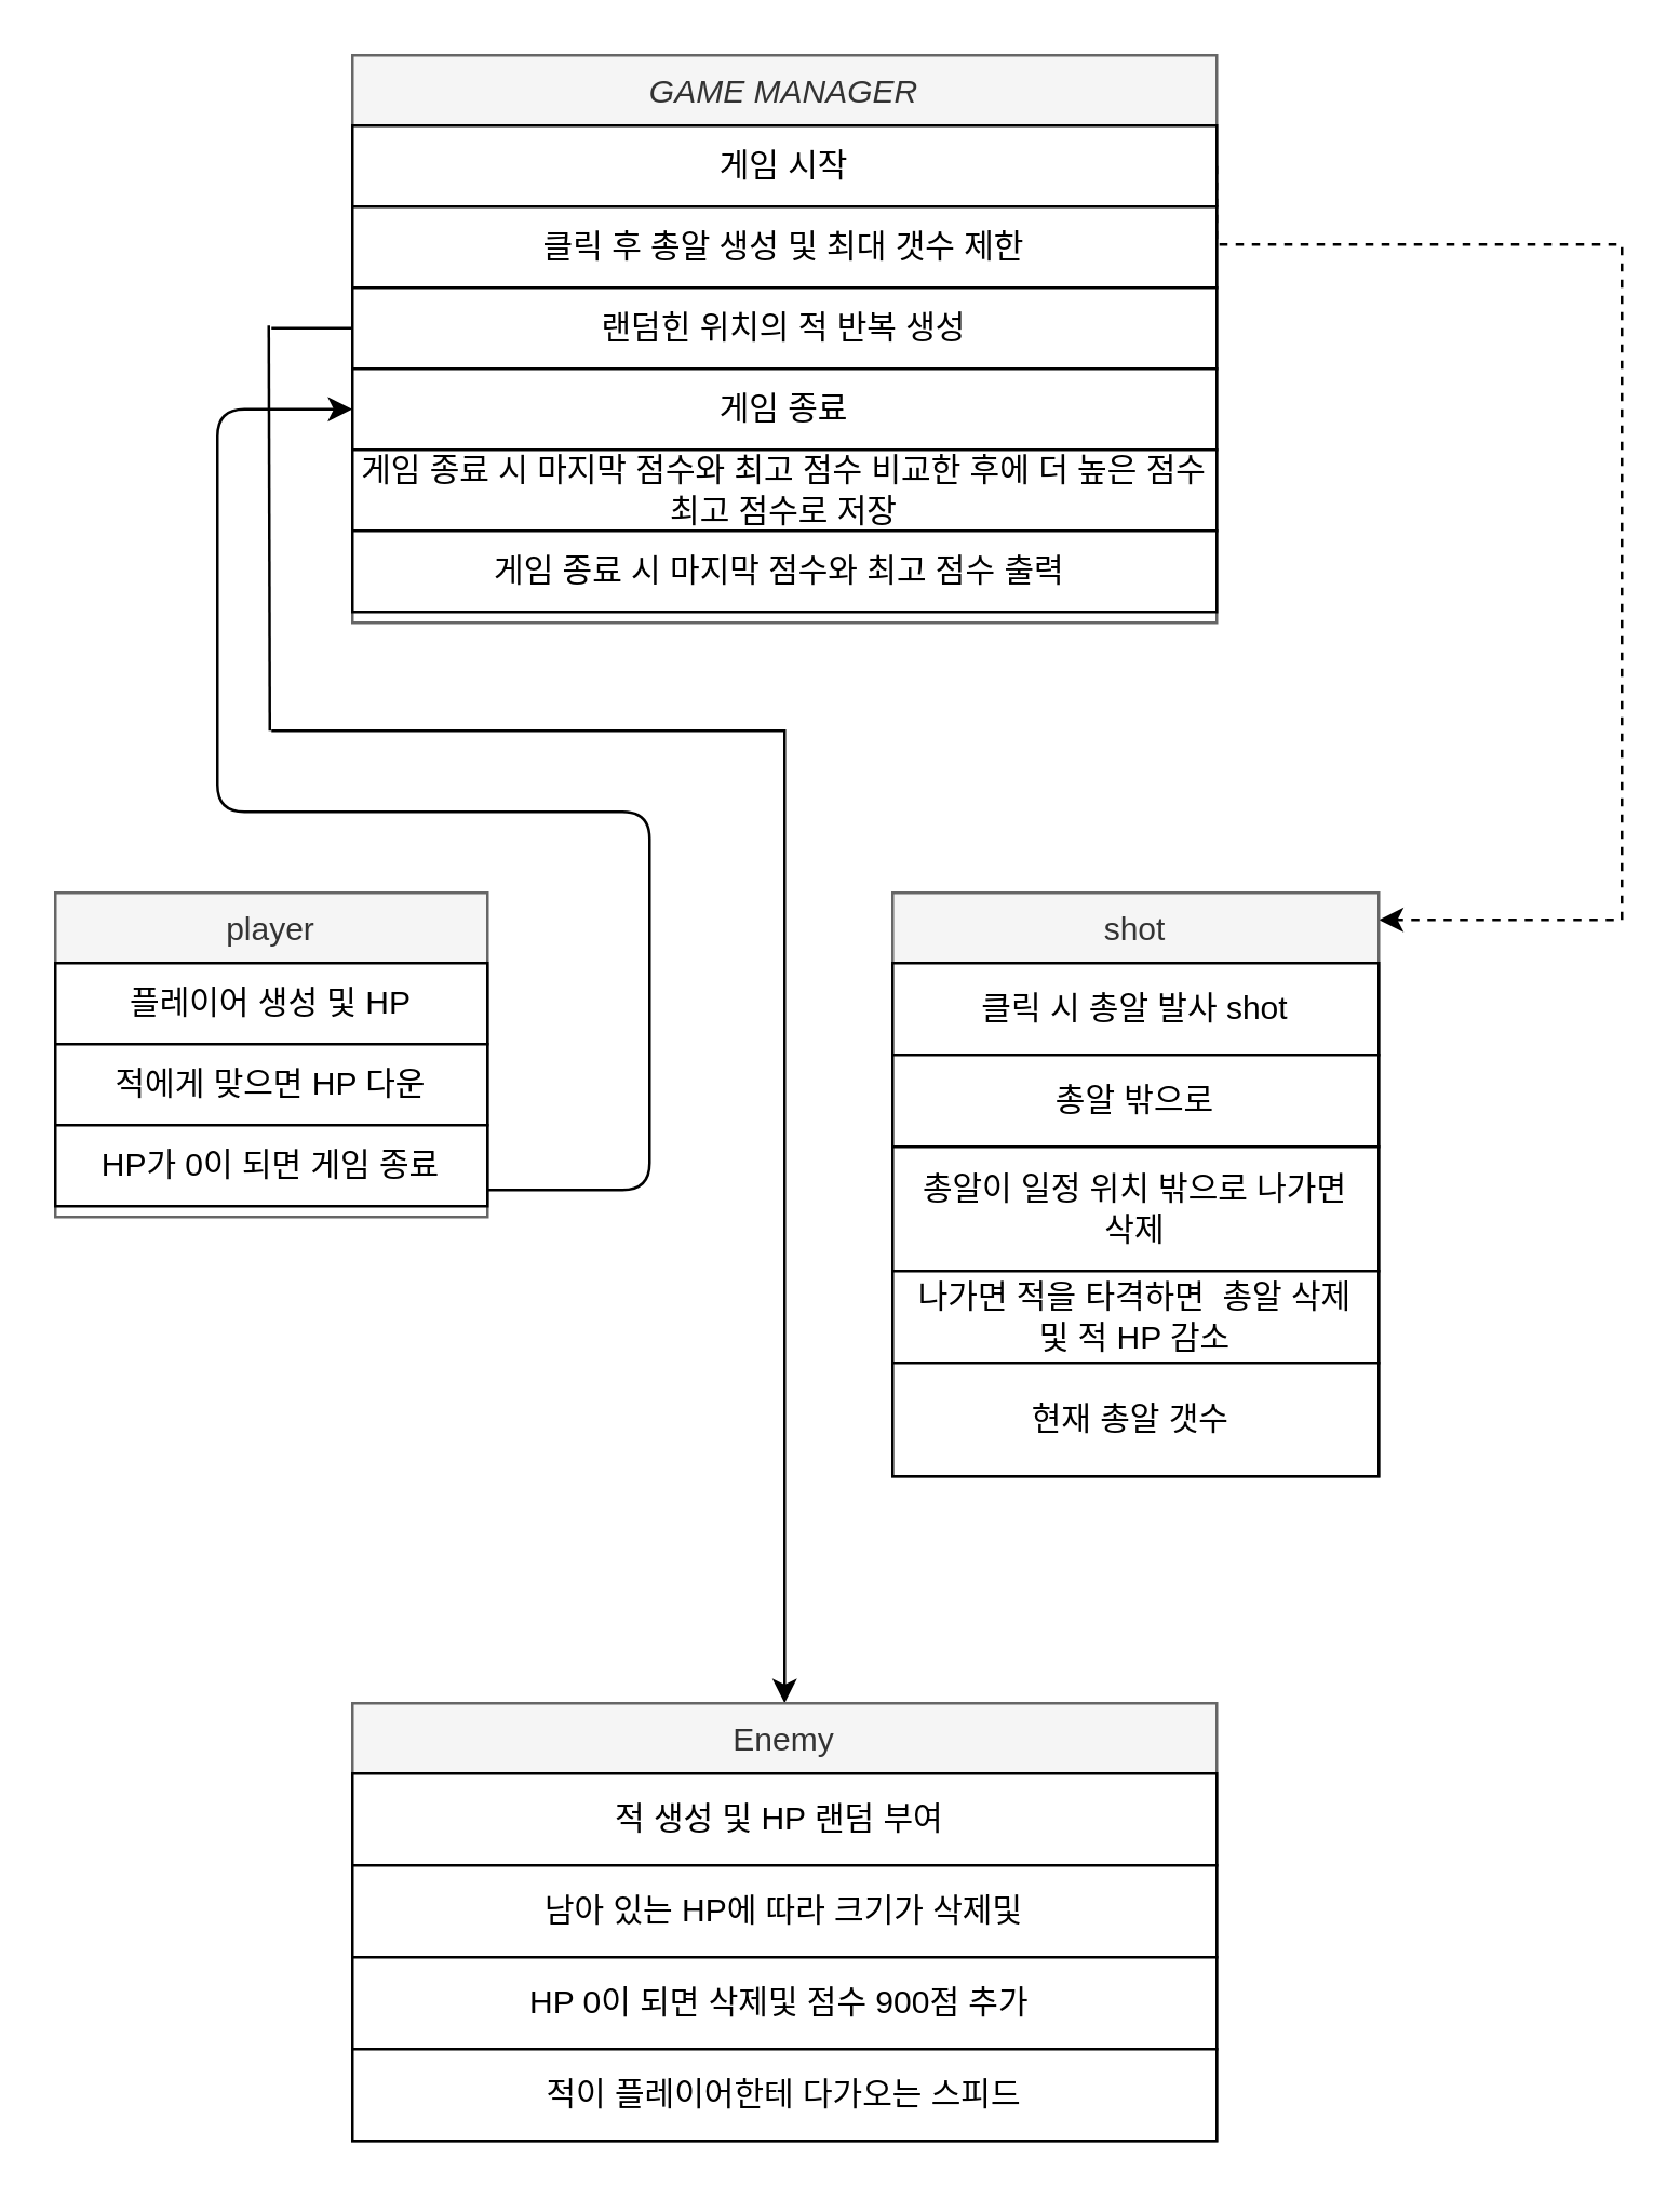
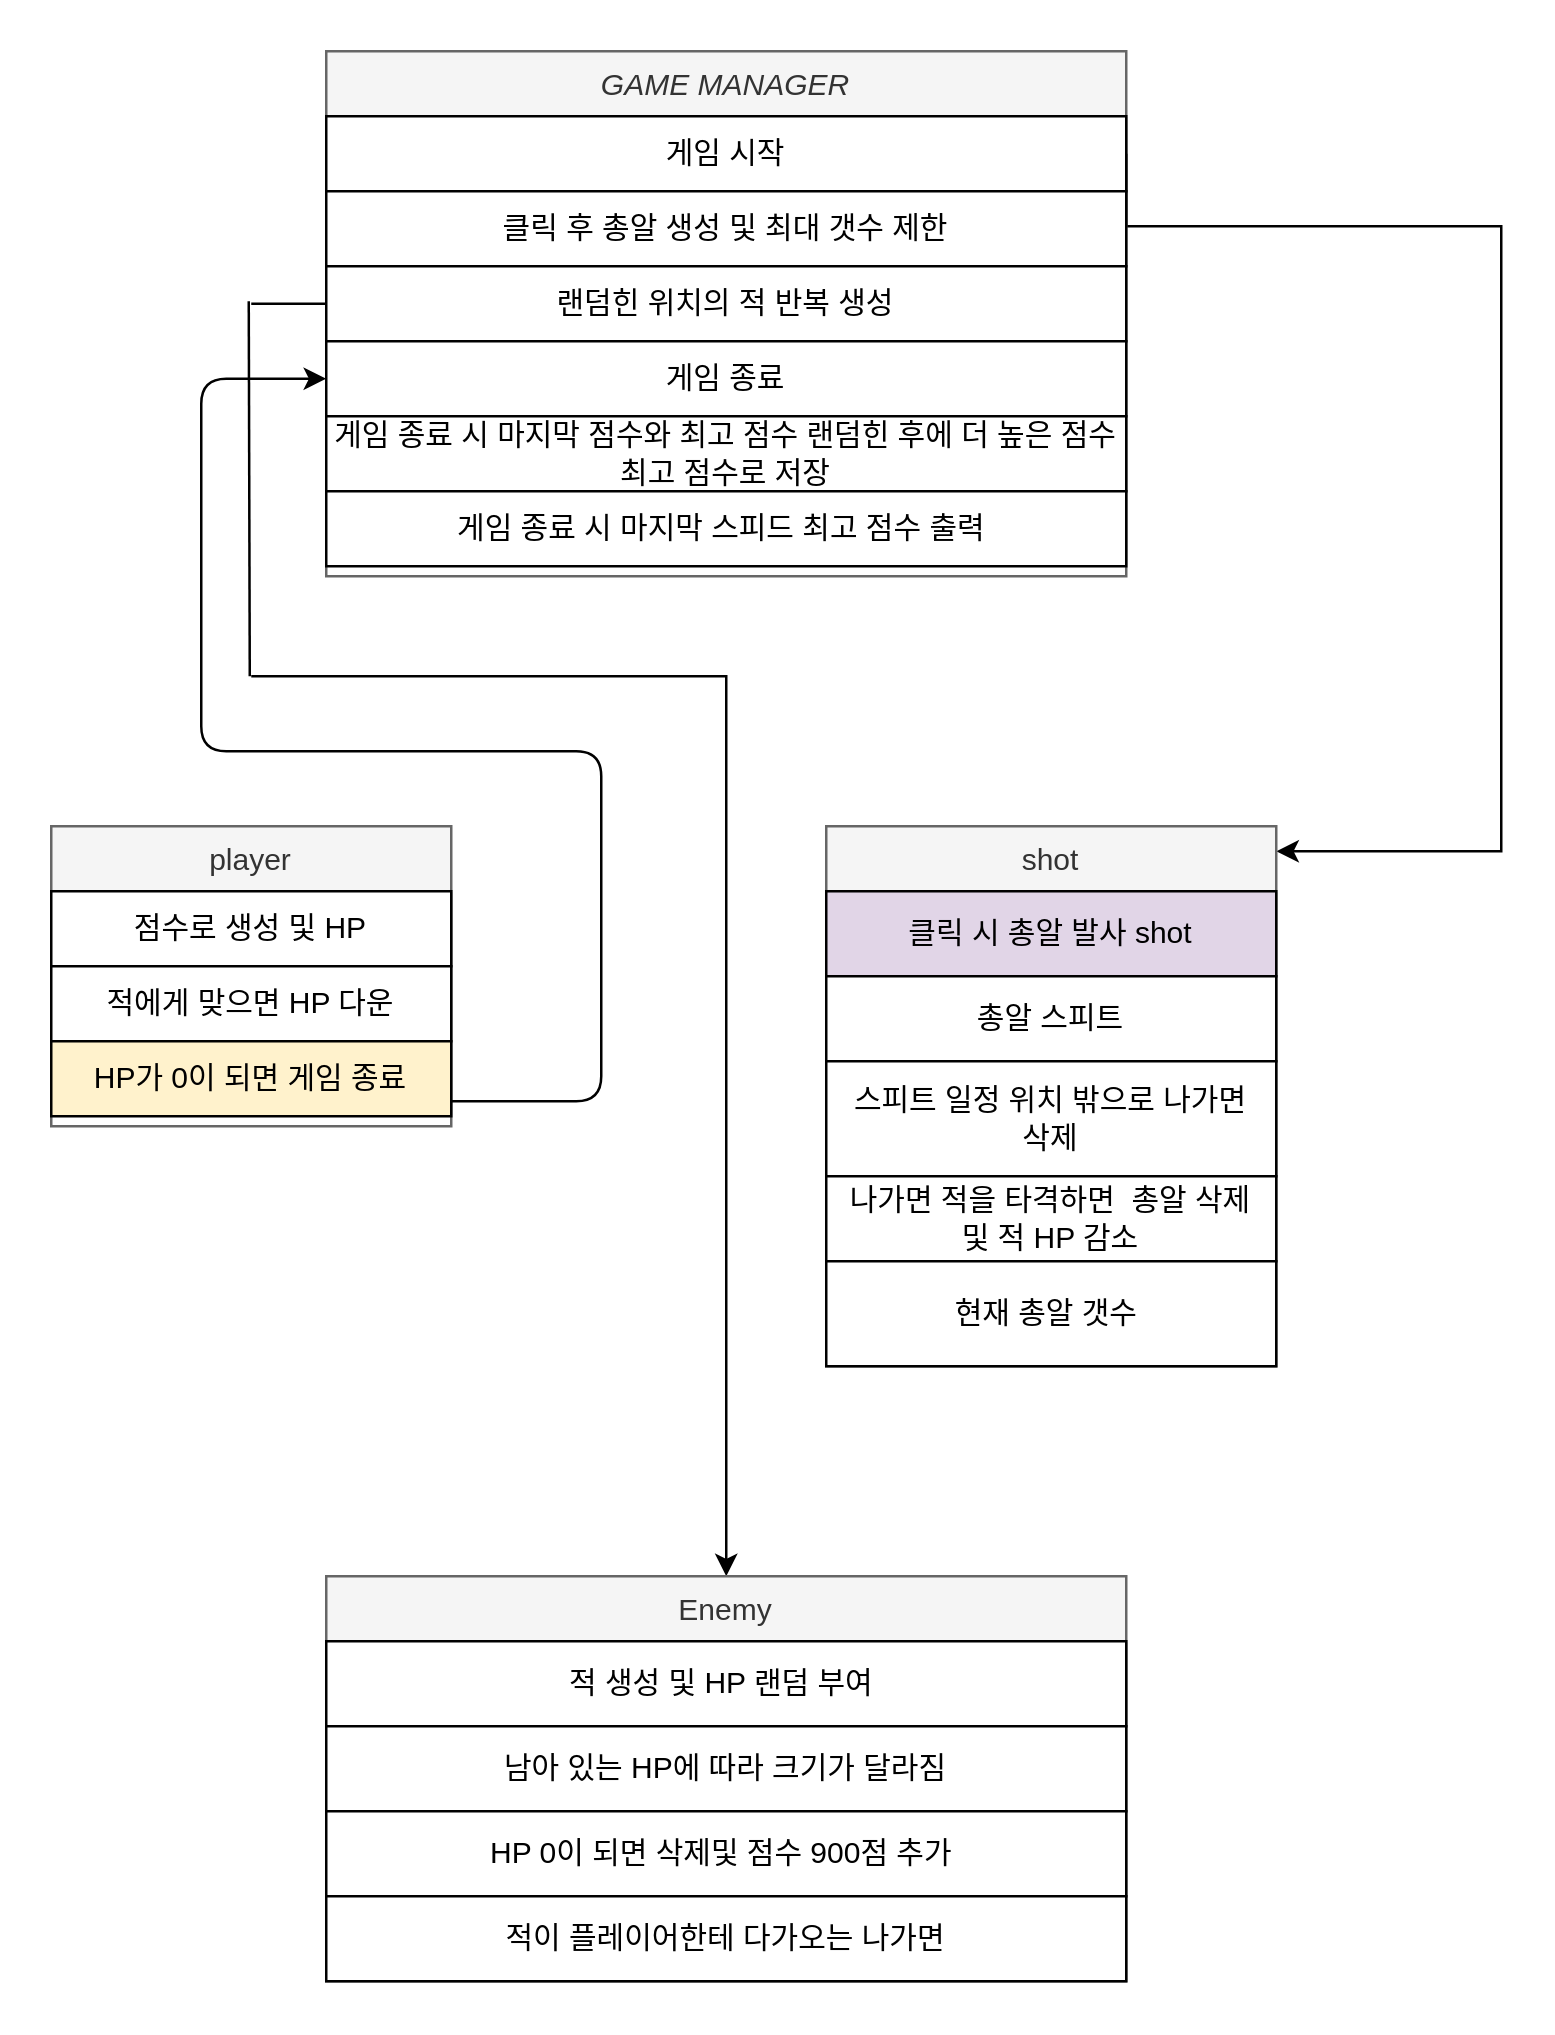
- <mxCell id="9" value="게임 종료 시 마지막 점수와 최고 점수 비교한 후에 더 높은 점수 최고 점수로 저장" style="rounded=0;whiteSpace=wrap;html=1;" parent="4" vertex="1"><mxGeometry y="146" width="320" height="30" as="geometry" /></mxCell>
+ <mxCell id="9" value="게임 종료 시 마지막 점수와 최고 점수 랜덤힌 후에 더 높은 점수 최고 점수로 저장" style="rounded=0;whiteSpace=wrap;html=1;" parent="4" vertex="1"><mxGeometry y="146" width="320" height="30" as="geometry" /></mxCell>
- <mxCell id="3" style="edgeStyle=orthogonalEdgeStyle;rounded=0;orthogonalLoop=1;jettySize=auto;html=1;exitX=1;exitY=0.5;exitDx=0;exitDy=0;dashed=1;" parent="1" source="5" target="20" edge="1"><mxGeometry relative="1" as="geometry"><mxPoint x="540" y="388" as="targetPoint" /><Array as="points"><mxPoint x="450" y="90" /><mxPoint x="600" y="90" /><mxPoint x="600" y="340" /></Array></mxGeometry></mxCell>
+ <mxCell id="3" style="edgeStyle=orthogonalEdgeStyle;rounded=0;orthogonalLoop=1;jettySize=auto;html=1;exitX=1;exitY=0.5;exitDx=0;exitDy=0;" parent="1" source="5" target="20" edge="1"><mxGeometry relative="1" as="geometry"><mxPoint x="540" y="388" as="targetPoint" /><Array as="points"><mxPoint x="450" y="90" /><mxPoint x="600" y="90" /><mxPoint x="600" y="340" /></Array></mxGeometry></mxCell>
- <mxCell id="10" value="게임 종료 시 마지막 점수와 최고 점수 출력&amp;nbsp;" style="rounded=0;whiteSpace=wrap;html=1;" parent="4" vertex="1"><mxGeometry y="176" width="320" height="30" as="geometry" /></mxCell>
+ <mxCell id="10" value="게임 종료 시 마지막 스피드 최고 점수 출력&amp;nbsp;" style="rounded=0;whiteSpace=wrap;html=1;" parent="4" vertex="1"><mxGeometry y="176" width="320" height="30" as="geometry" /></mxCell>
- <mxCell id="12" value="플레이어 생성 및 HP" style="rounded=0;whiteSpace=wrap;html=1;" parent="11" vertex="1"><mxGeometry y="26" width="160" height="30" as="geometry" /></mxCell>
+ <mxCell id="12" value="점수로 생성 및 HP" style="rounded=0;whiteSpace=wrap;html=1;" parent="11" vertex="1"><mxGeometry y="26" width="160" height="30" as="geometry" /></mxCell>
- <mxCell id="21" value="클릭 시 총알 발사 shot" style="rounded=0;whiteSpace=wrap;html=1;" parent="20" vertex="1"><mxGeometry y="26" width="180" height="34" as="geometry" /></mxCell>
+ <mxCell id="21" value="클릭 시 총알 발사 shot" style="rounded=0;whiteSpace=wrap;html=1;fillColor=#e1d5e7;" parent="20" vertex="1"><mxGeometry y="26" width="180" height="34" as="geometry" /></mxCell>
- <mxCell id="22" value="총알 밖으로" style="rounded=0;whiteSpace=wrap;html=1;" parent="20" vertex="1"><mxGeometry y="60" width="180" height="34" as="geometry" /></mxCell>
+ <mxCell id="22" value="총알 스피트" style="rounded=0;whiteSpace=wrap;html=1;" parent="20" vertex="1"><mxGeometry y="60" width="180" height="34" as="geometry" /></mxCell>
- <mxCell id="14" value="HP가 0이 되면 게임 종료" style="rounded=0;whiteSpace=wrap;html=1;" parent="11" vertex="1"><mxGeometry y="86" width="160" height="30" as="geometry" /></mxCell>
+ <mxCell id="14" value="HP가 0이 되면 게임 종료" style="rounded=0;whiteSpace=wrap;html=1;fillColor=#fff2cc;" parent="11" vertex="1"><mxGeometry y="86" width="160" height="30" as="geometry" /></mxCell>
- <mxCell id="23" value="총알이 일정 위치 밖으로 나가면&lt;br&gt;삭제" style="rounded=0;whiteSpace=wrap;html=1;" parent="20" vertex="1"><mxGeometry y="94" width="180" height="46" as="geometry" /></mxCell>
+ <mxCell id="23" value="스피트 일정 위치 밖으로 나가면&lt;br&gt;삭제" style="rounded=0;whiteSpace=wrap;html=1;" parent="20" vertex="1"><mxGeometry y="94" width="180" height="46" as="geometry" /></mxCell>
- <mxCell id="17" value="남아 있는 HP에 따라 크기가 삭제및" style="rounded=0;whiteSpace=wrap;html=1;" parent="15" vertex="1"><mxGeometry y="60" width="320" height="34" as="geometry" /></mxCell>
+ <mxCell id="17" value="남아 있는 HP에 따라 크기가 달라짐" style="rounded=0;whiteSpace=wrap;html=1;" parent="15" vertex="1"><mxGeometry y="60" width="320" height="34" as="geometry" /></mxCell>
- <mxCell id="19" value="적이 플레이어한테 다가오는 스피드" style="rounded=0;whiteSpace=wrap;html=1;" parent="15" vertex="1"><mxGeometry y="128" width="320" height="34" as="geometry" /></mxCell>
+ <mxCell id="19" value="적이 플레이어한테 다가오는 나가면" style="rounded=0;whiteSpace=wrap;html=1;" parent="15" vertex="1"><mxGeometry y="128" width="320" height="34" as="geometry" /></mxCell>
